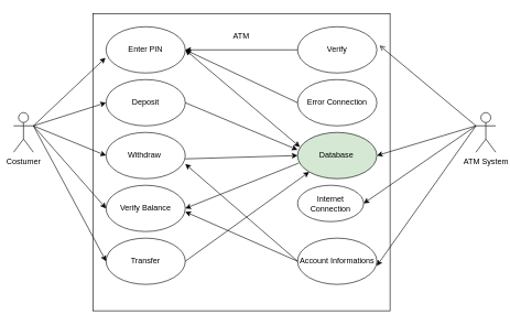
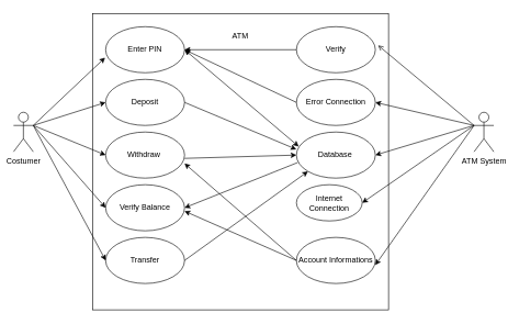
+ <mxCell id="21" value="" style="endArrow=classic;html=1;rounded=0;entryX=1;entryY=0.5;entryDx=0;entryDy=0;exitX=0;exitY=0.333;exitDx=0;exitDy=0;exitPerimeter=0;" edge="1" parent="1" source="4" target="13"><mxGeometry width="50" height="50" relative="1" as="geometry"><mxPoint x="700" y="200" as="sourcePoint" /><mxPoint x="584.2" y="78.42" as="targetPoint" /></mxGeometry></mxCell>
- <mxCell id="12" value="Database&lt;span style=&quot;white-space: pre;&quot;&gt;&#09;&lt;/span&gt;" style="ellipse;whiteSpace=wrap;html=1;fillColor=#d5e8d4;" vertex="1" parent="1"><mxGeometry x="450" y="200" width="120" height="70" as="geometry" /></mxCell>
+ <mxCell id="12" value="Database&lt;span style=&quot;white-space: pre;&quot;&gt;&#09;&lt;/span&gt;" style="ellipse;whiteSpace=wrap;html=1;" vertex="1" parent="1"><mxGeometry x="450" y="200" width="120" height="70" as="geometry" /></mxCell>
